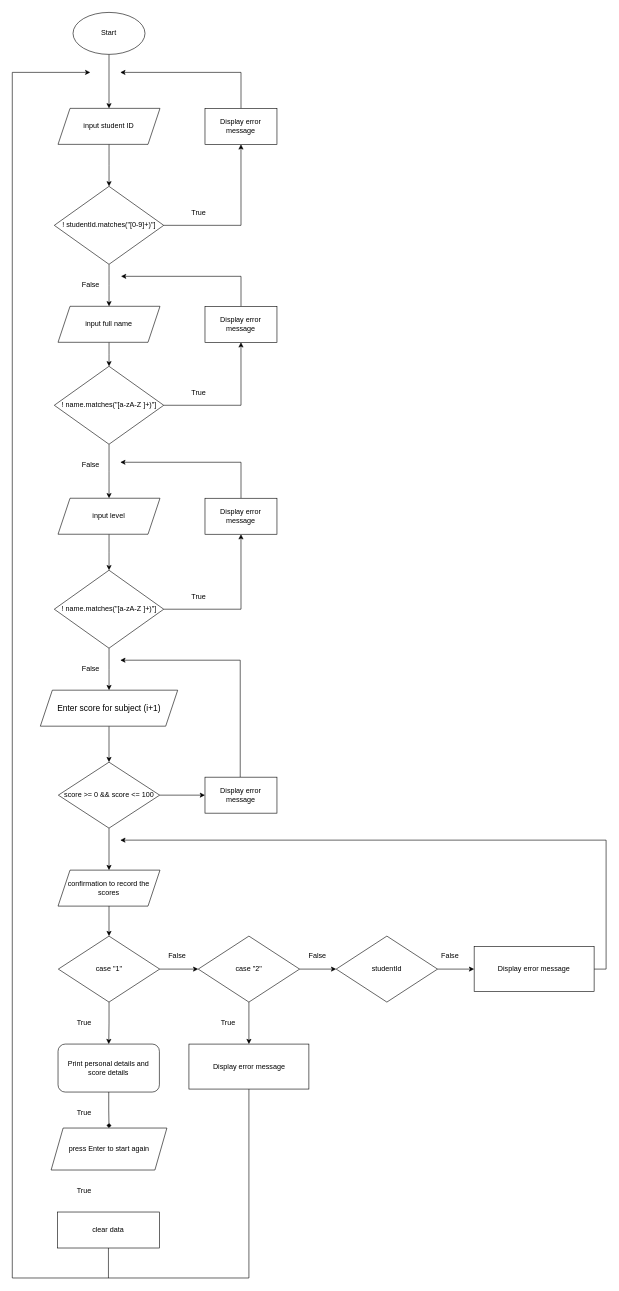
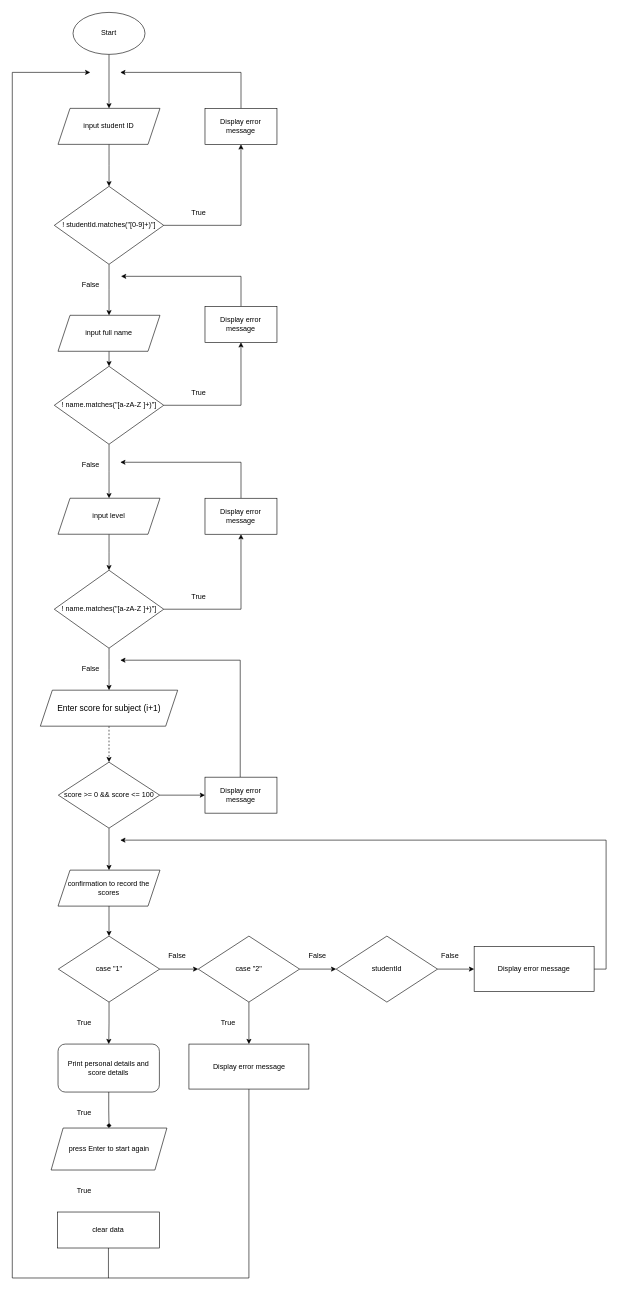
- <mxCell id="13" value="input full name" style="shape=parallelogram;perimeter=parallelogramPerimeter;whiteSpace=wrap;html=1;fixedSize=1;" vertex="1" parent="1"><mxGeometry x="96.25" y="510" width="170" height="60" as="geometry" /></mxCell>
+ <mxCell id="13" value="input full name" style="shape=parallelogram;perimeter=parallelogramPerimeter;whiteSpace=wrap;html=1;fixedSize=1;" vertex="1" parent="1"><mxGeometry x="96.25" y="525" width="170" height="60" as="geometry" /></mxCell>
- <mxCell id="30" value="" style="edgeStyle=orthogonalEdgeStyle;rounded=0;orthogonalLoop=1;jettySize=auto;html=1;" edge="1" parent="1" source="31" target="34"><mxGeometry relative="1" as="geometry" /></mxCell>
+ <mxCell id="30" value="" style="edgeStyle=orthogonalEdgeStyle;rounded=0;orthogonalLoop=1;jettySize=auto;html=1;dashed=1;" edge="1" parent="1" source="31" target="34"><mxGeometry relative="1" as="geometry" /></mxCell>
